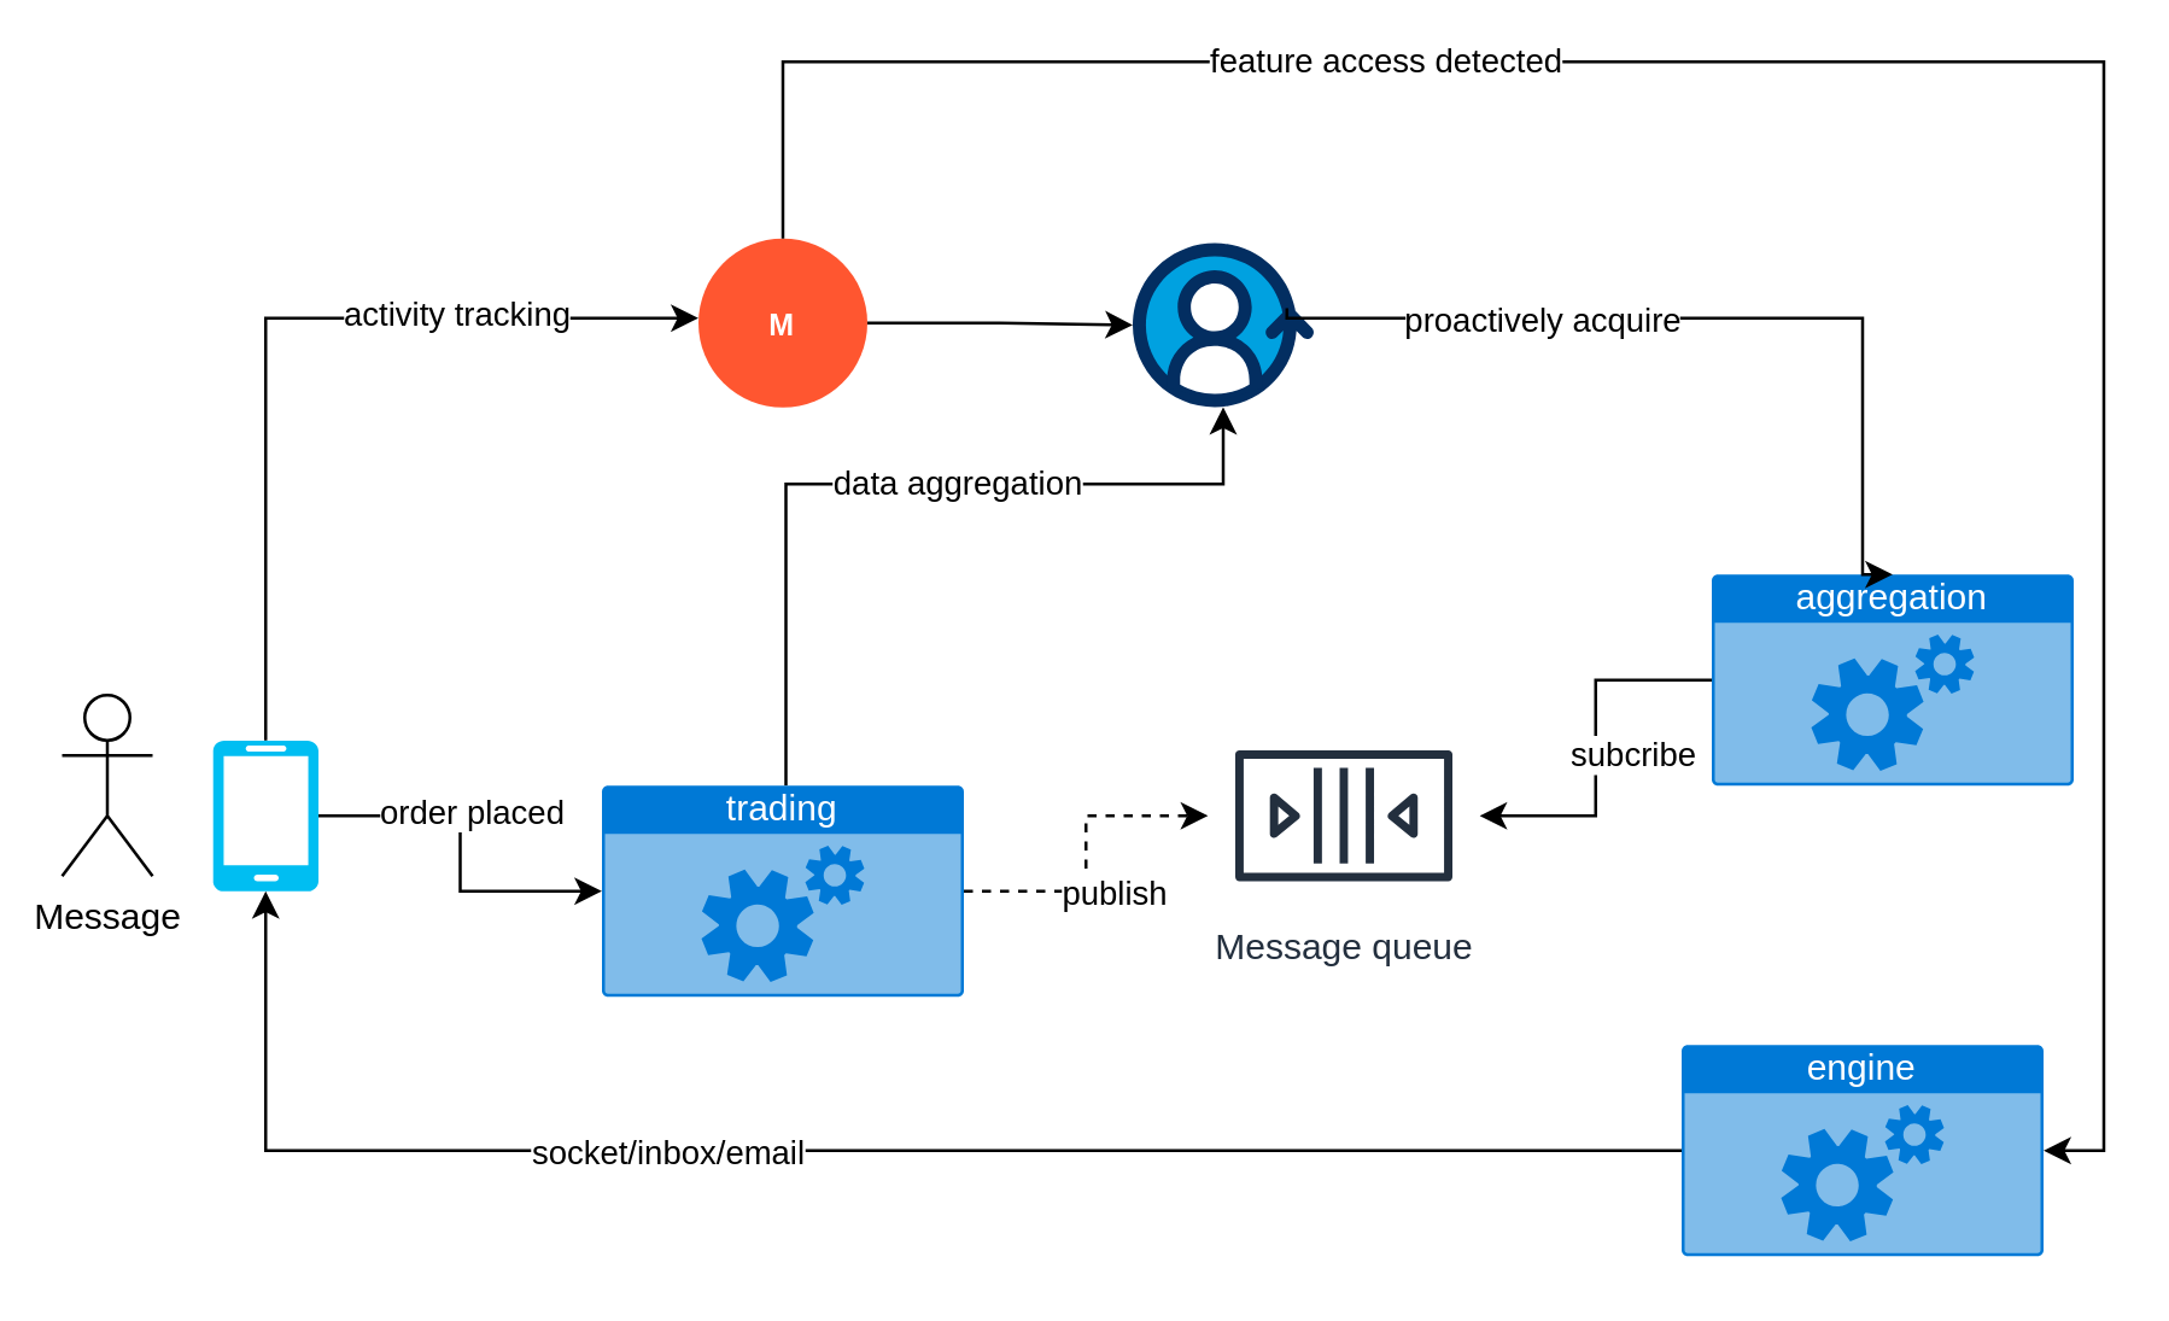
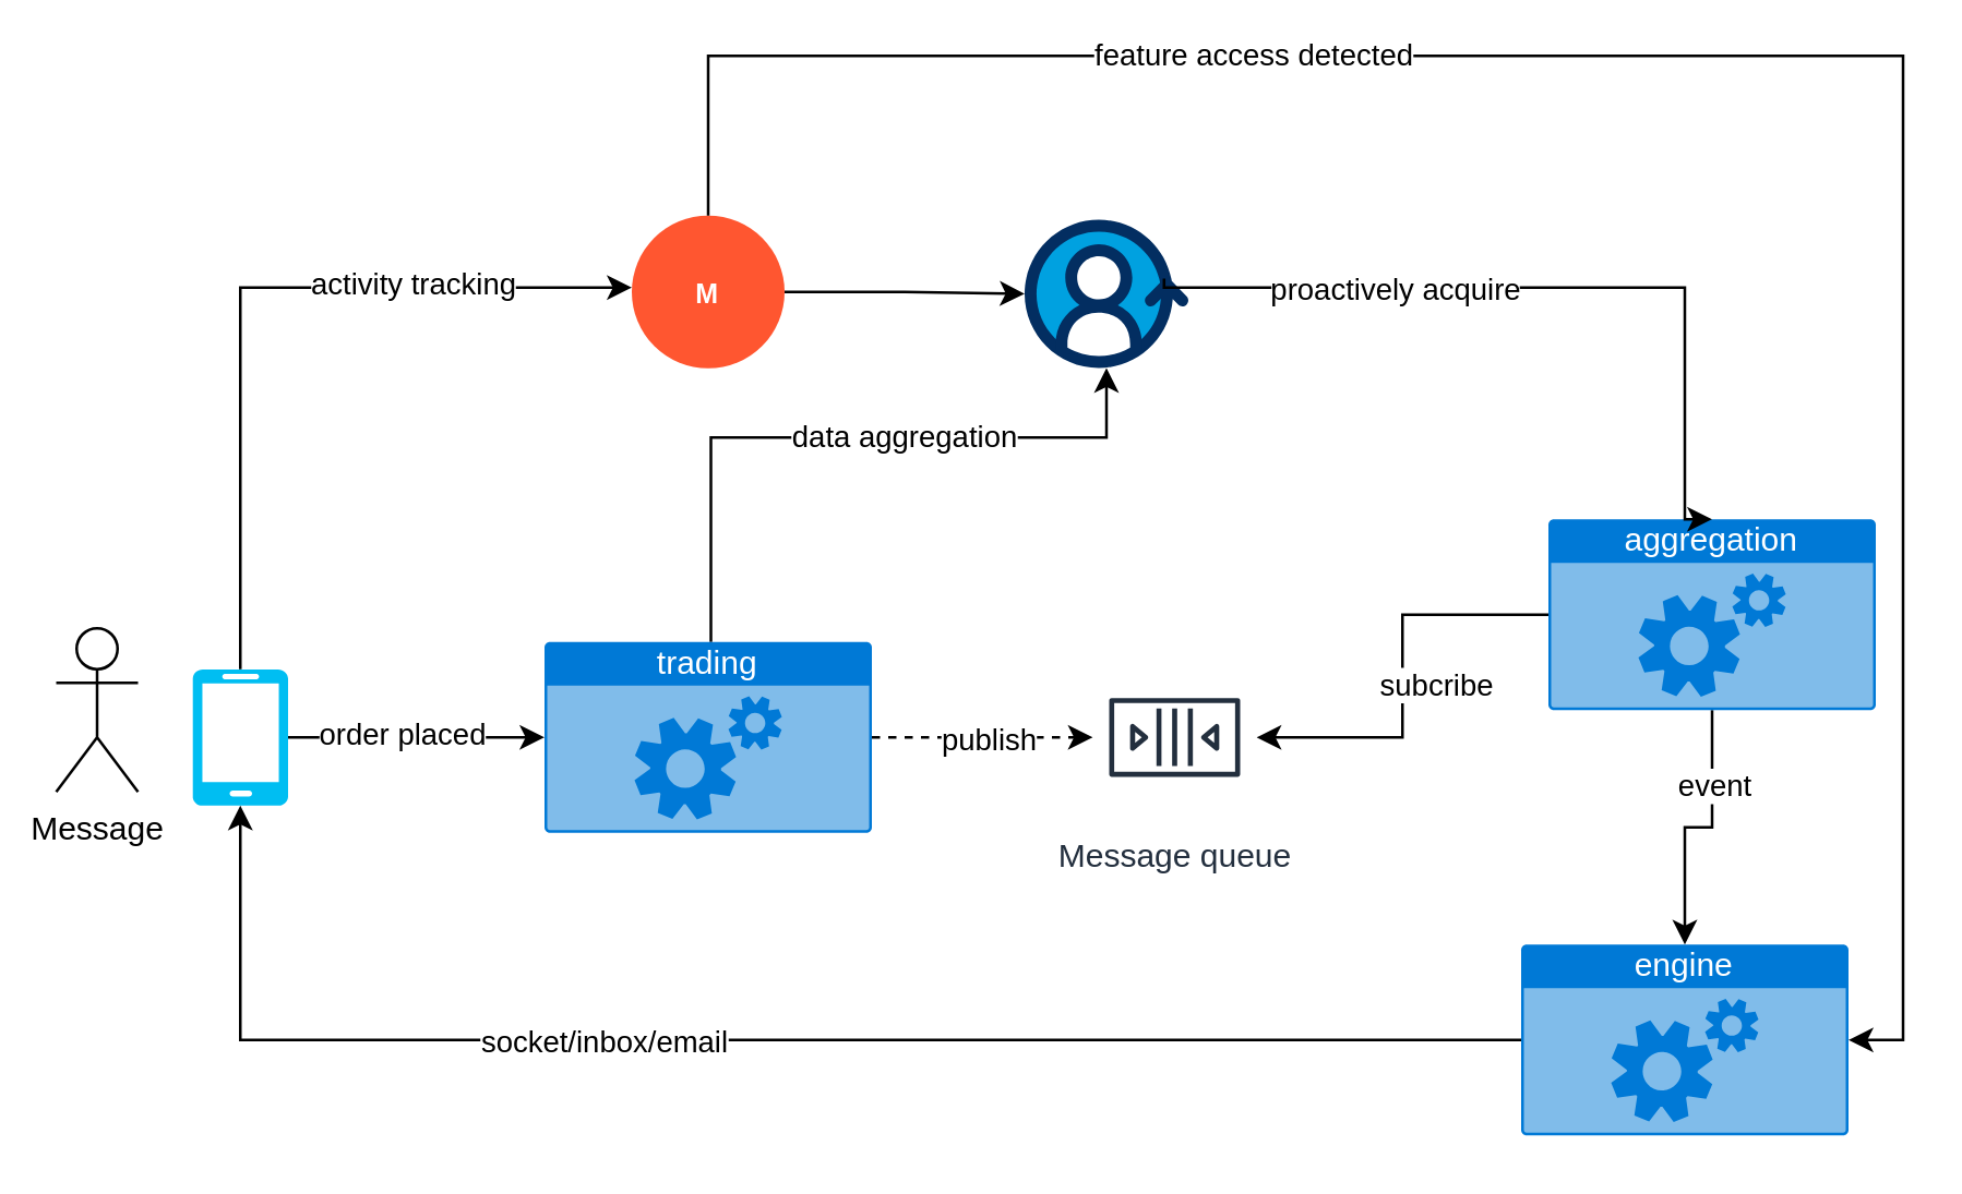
- <mxCell id="24" value="Message queue" style="sketch=0;outlineConnect=0;fontColor=#232F3E;gradientColor=none;strokeColor=#232F3E;fillColor=#ffffff;dashed=0;verticalLabelPosition=bottom;verticalAlign=top;align=center;html=1;fontSize=12;fontStyle=0;aspect=fixed;shape=mxgraph.aws4.resourceIcon;resIcon=mxgraph.aws4.queue;" vertex="1" parent="1"><mxGeometry x="400" y="240" width="90" height="60" as="geometry" /></mxCell>
+ <mxCell id="24" value="Message queue" style="sketch=0;outlineConnect=0;fontColor=#232F3E;gradientColor=none;strokeColor=#232F3E;fillColor=#ffffff;dashed=0;verticalLabelPosition=bottom;verticalAlign=top;align=center;html=1;fontSize=12;fontStyle=0;aspect=fixed;shape=mxgraph.aws4.resourceIcon;resIcon=mxgraph.aws4.queue;" vertex="1" parent="1"><mxGeometry x="400" y="240" width="60" height="60" as="geometry" /></mxCell>
- <mxCell id="10" value="trading" style="html=1;whiteSpace=wrap;strokeColor=none;fillColor=#0079D6;labelPosition=center;verticalLabelPosition=middle;verticalAlign=top;align=center;fontSize=12;outlineConnect=0;spacingTop=-6;fontColor=#FFFFFF;sketch=0;shape=mxgraph.sitemap.services;" vertex="1" parent="1"><mxGeometry x="199" y="260" width="120" height="70" as="geometry" /></mxCell>
+ <mxCell id="10" value="trading" style="html=1;whiteSpace=wrap;strokeColor=none;fillColor=#0079D6;labelPosition=center;verticalLabelPosition=middle;verticalAlign=top;align=center;fontSize=12;outlineConnect=0;spacingTop=-6;fontColor=#FFFFFF;sketch=0;shape=mxgraph.sitemap.services;" vertex="1" parent="1"><mxGeometry x="199" y="235" width="120" height="70" as="geometry" /></mxCell>
+ <mxCell id="11" value="" style="edgeStyle=orthogonalEdgeStyle;rounded=0;orthogonalLoop=1;jettySize=auto;html=1;" edge="1" parent="1" source="13" target="14"><mxGeometry relative="1" as="geometry" /></mxCell>
+ <mxCell id="12" value="event" style="edgeLabel;html=1;align=center;verticalAlign=middle;resizable=0;points=[];" vertex="1" connectable="0" parent="11"><mxGeometry x="-0.486" relative="1" as="geometry"><mxPoint y="2" as="offset" /></mxGeometry></mxCell>
